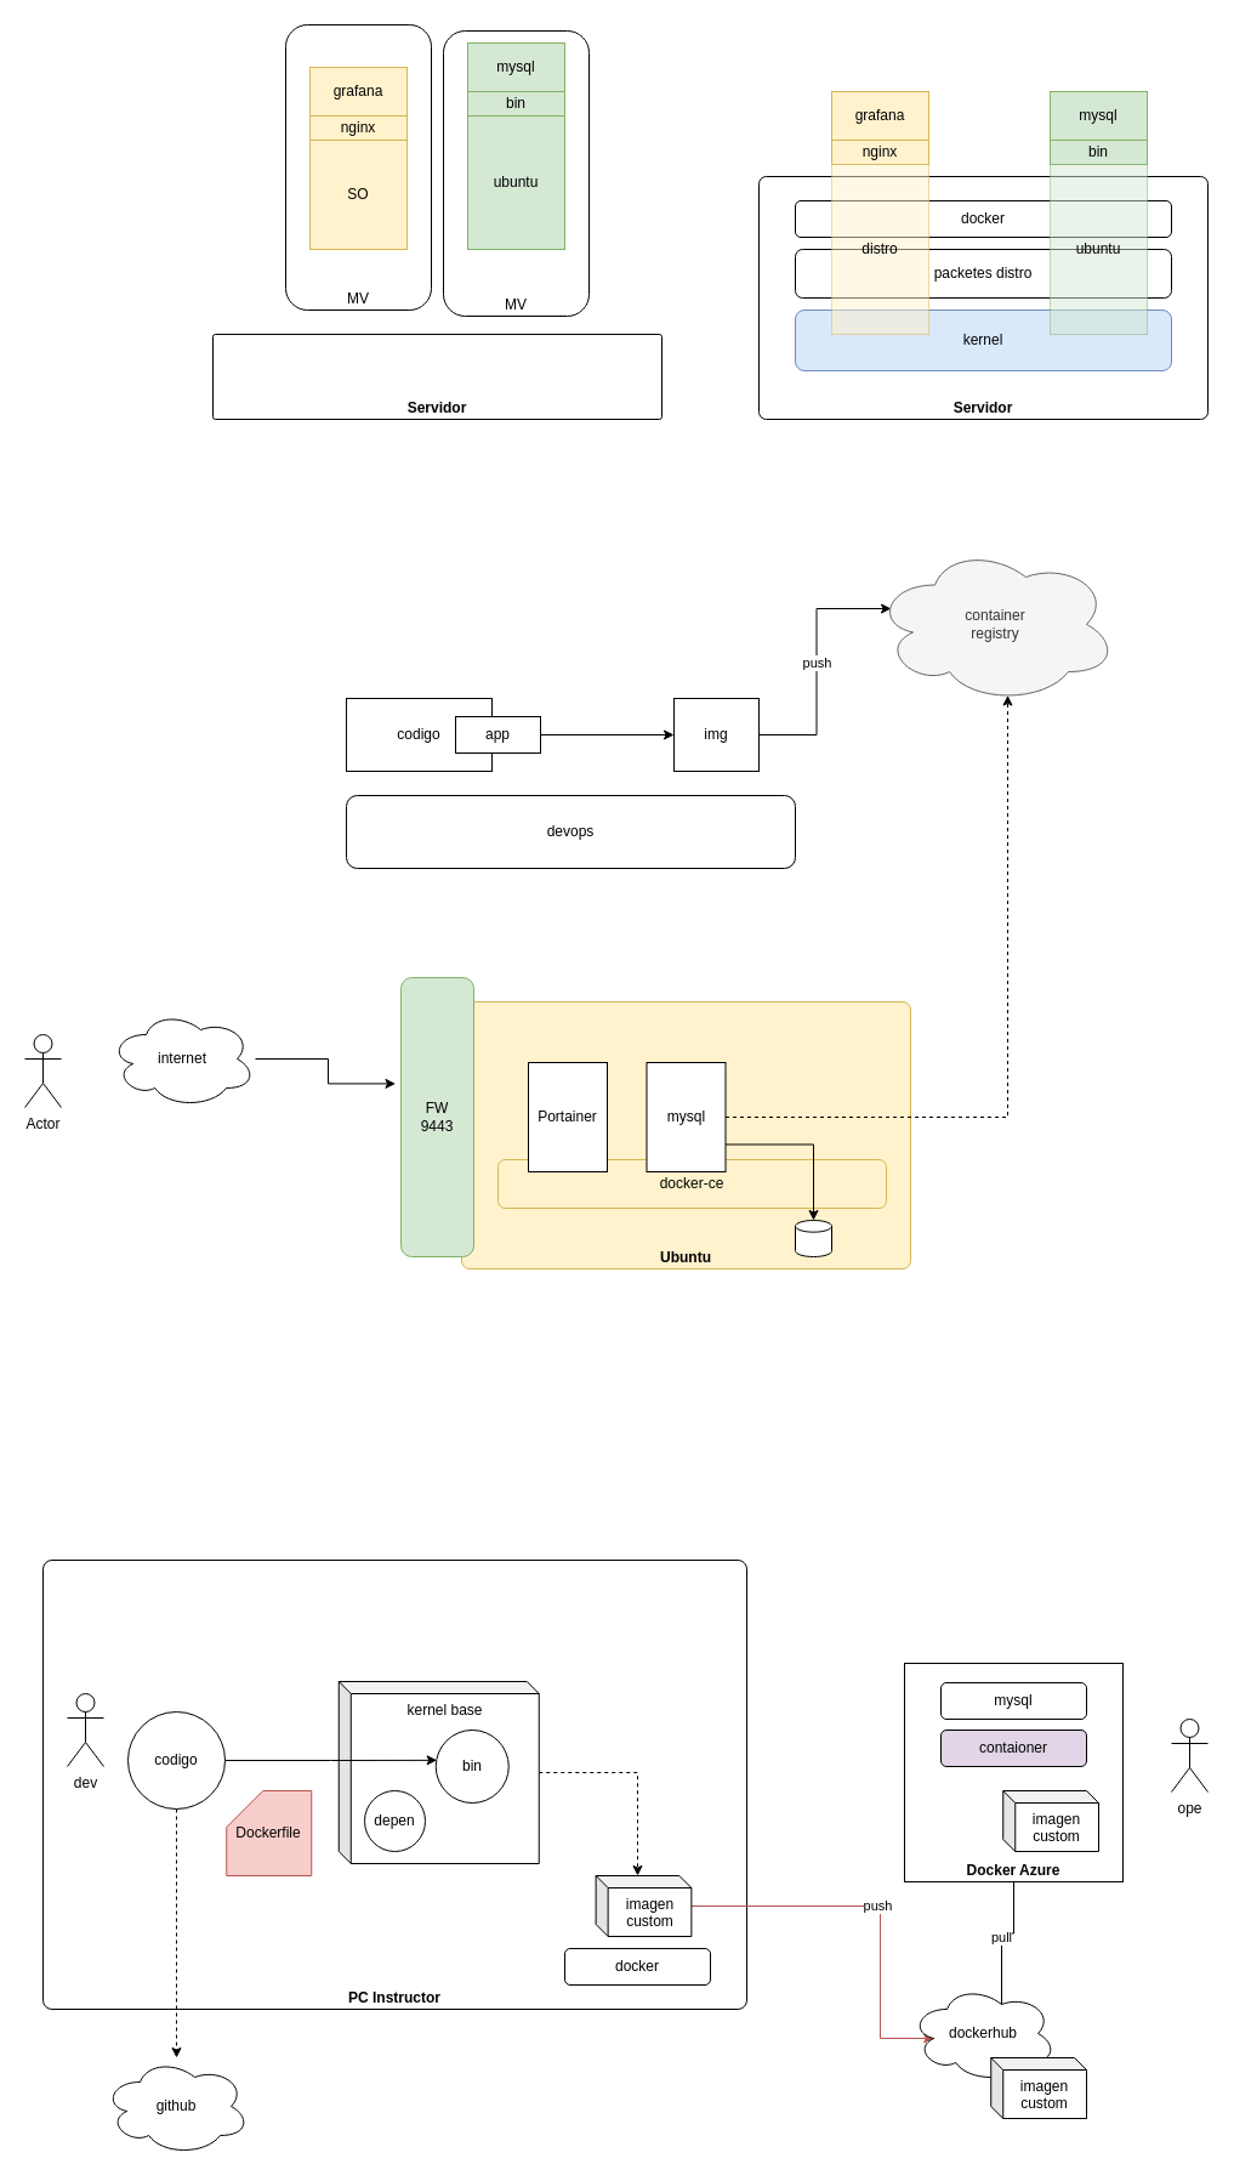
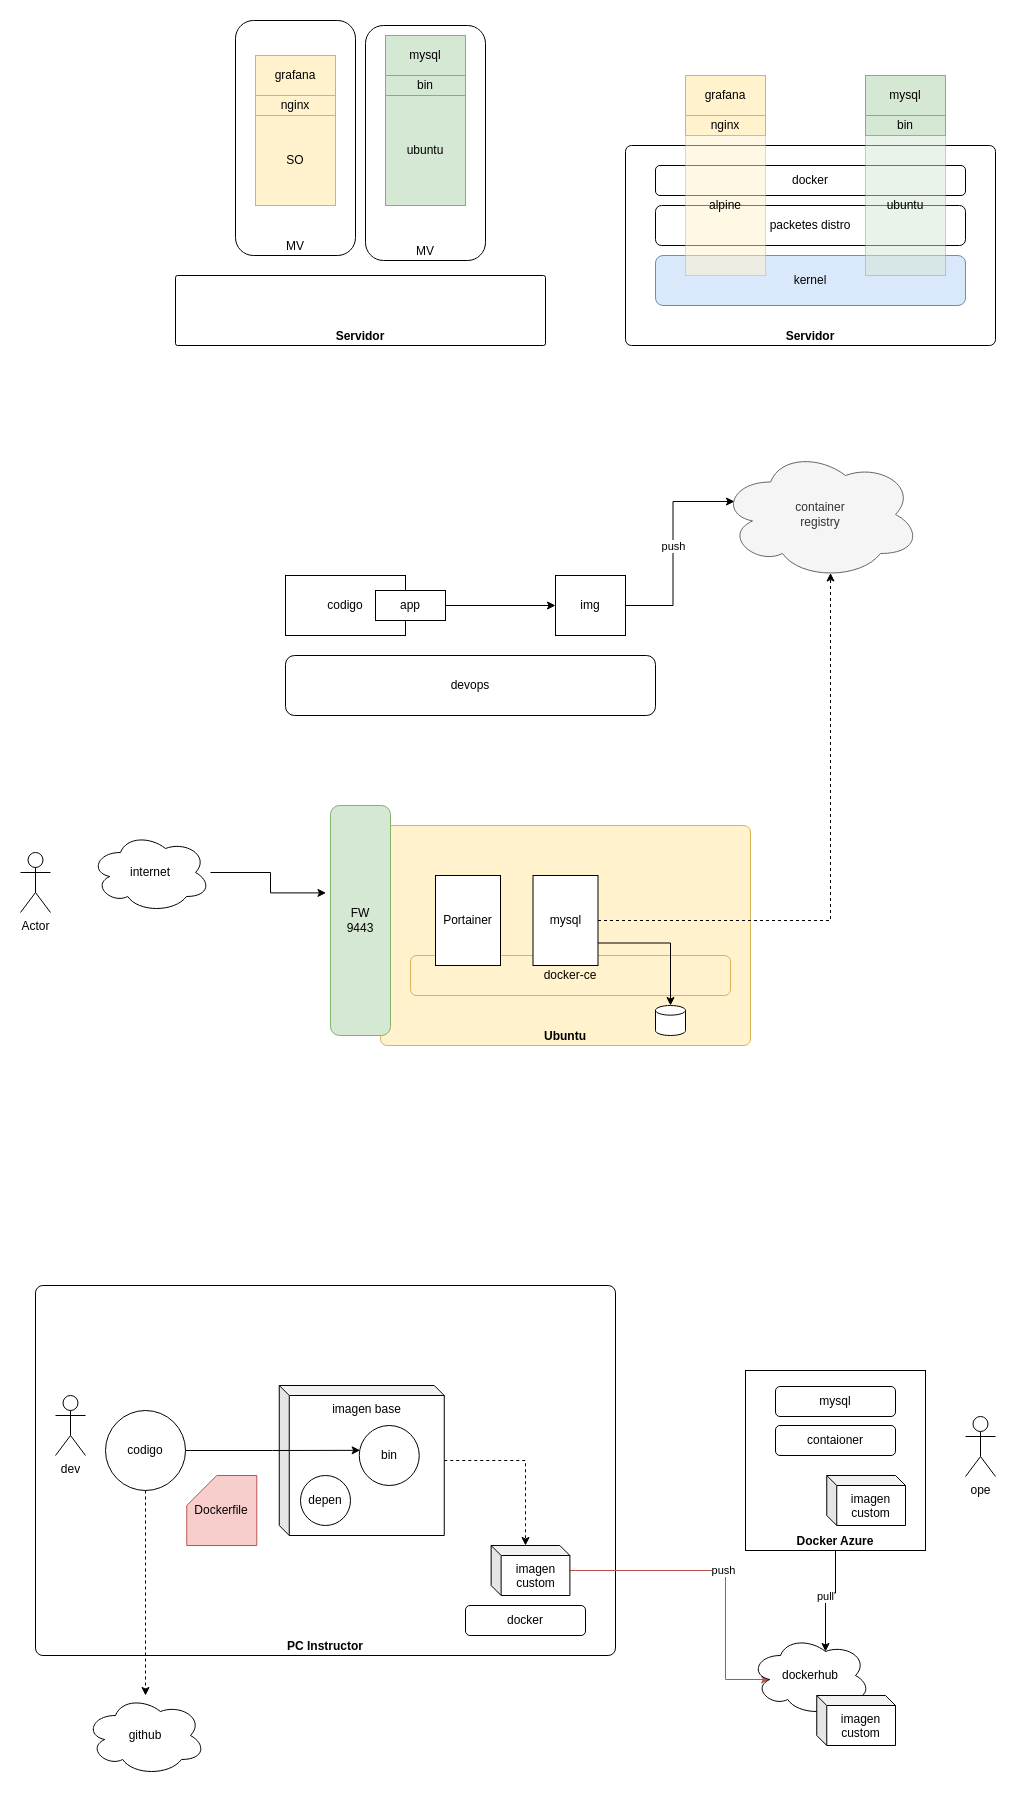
- <mxCell id="13" value="distro" style="rounded=0;whiteSpace=wrap;html=1;fillColor=#fff2cc;strokeColor=#d6b656;opacity=50;" parent="1" vertex="1"><mxGeometry x="685" y="135" width="80" height="140" as="geometry" /></mxCell>
+ <mxCell id="13" value="alpine" style="rounded=0;whiteSpace=wrap;html=1;fillColor=#fff2cc;strokeColor=#d6b656;opacity=50;" parent="1" vertex="1"><mxGeometry x="685" y="135" width="80" height="140" as="geometry" /></mxCell>
- <mxCell id="4" value="kernel base" style="shape=cube;whiteSpace=wrap;html=1;boundedLbl=1;backgroundOutline=1;darkOpacity=0.05;darkOpacity2=0.1;verticalAlign=top;size=10;" parent="1" vertex="1"><mxGeometry x="278.75" y="1385" width="165" height="150" as="geometry" /></mxCell>
+ <mxCell id="4" value="imagen base" style="shape=cube;whiteSpace=wrap;html=1;boundedLbl=1;backgroundOutline=1;darkOpacity=0.05;darkOpacity2=0.1;verticalAlign=top;size=10;" parent="1" vertex="1"><mxGeometry x="278.75" y="1385" width="165" height="150" as="geometry" /></mxCell>
- <mxCell id="53" value="contaioner" style="rounded=1;whiteSpace=wrap;html=1;fillColor=#e1d5e7;" parent="1" vertex="1"><mxGeometry x="775" y="1425" width="120" height="30" as="geometry" /></mxCell>
+ <mxCell id="53" value="contaioner" style="rounded=1;whiteSpace=wrap;html=1;" parent="1" vertex="1"><mxGeometry x="775" y="1425" width="120" height="30" as="geometry" /></mxCell>
- <mxCell id="51" value="pull" style="edgeStyle=orthogonalEdgeStyle;rounded=0;orthogonalLoop=1;jettySize=auto;html=1;entryX=0.625;entryY=0.2;entryDx=0;entryDy=0;entryPerimeter=0;endArrow=none;" parent="1" source="52" target="55" edge="1"><mxGeometry relative="1" as="geometry" /></mxCell>
+ <mxCell id="51" value="pull" style="edgeStyle=orthogonalEdgeStyle;rounded=0;orthogonalLoop=1;jettySize=auto;html=1;entryX=0.625;entryY=0.2;entryDx=0;entryDy=0;entryPerimeter=0;" parent="1" source="52" target="55" edge="1"><mxGeometry relative="1" as="geometry" /></mxCell>
